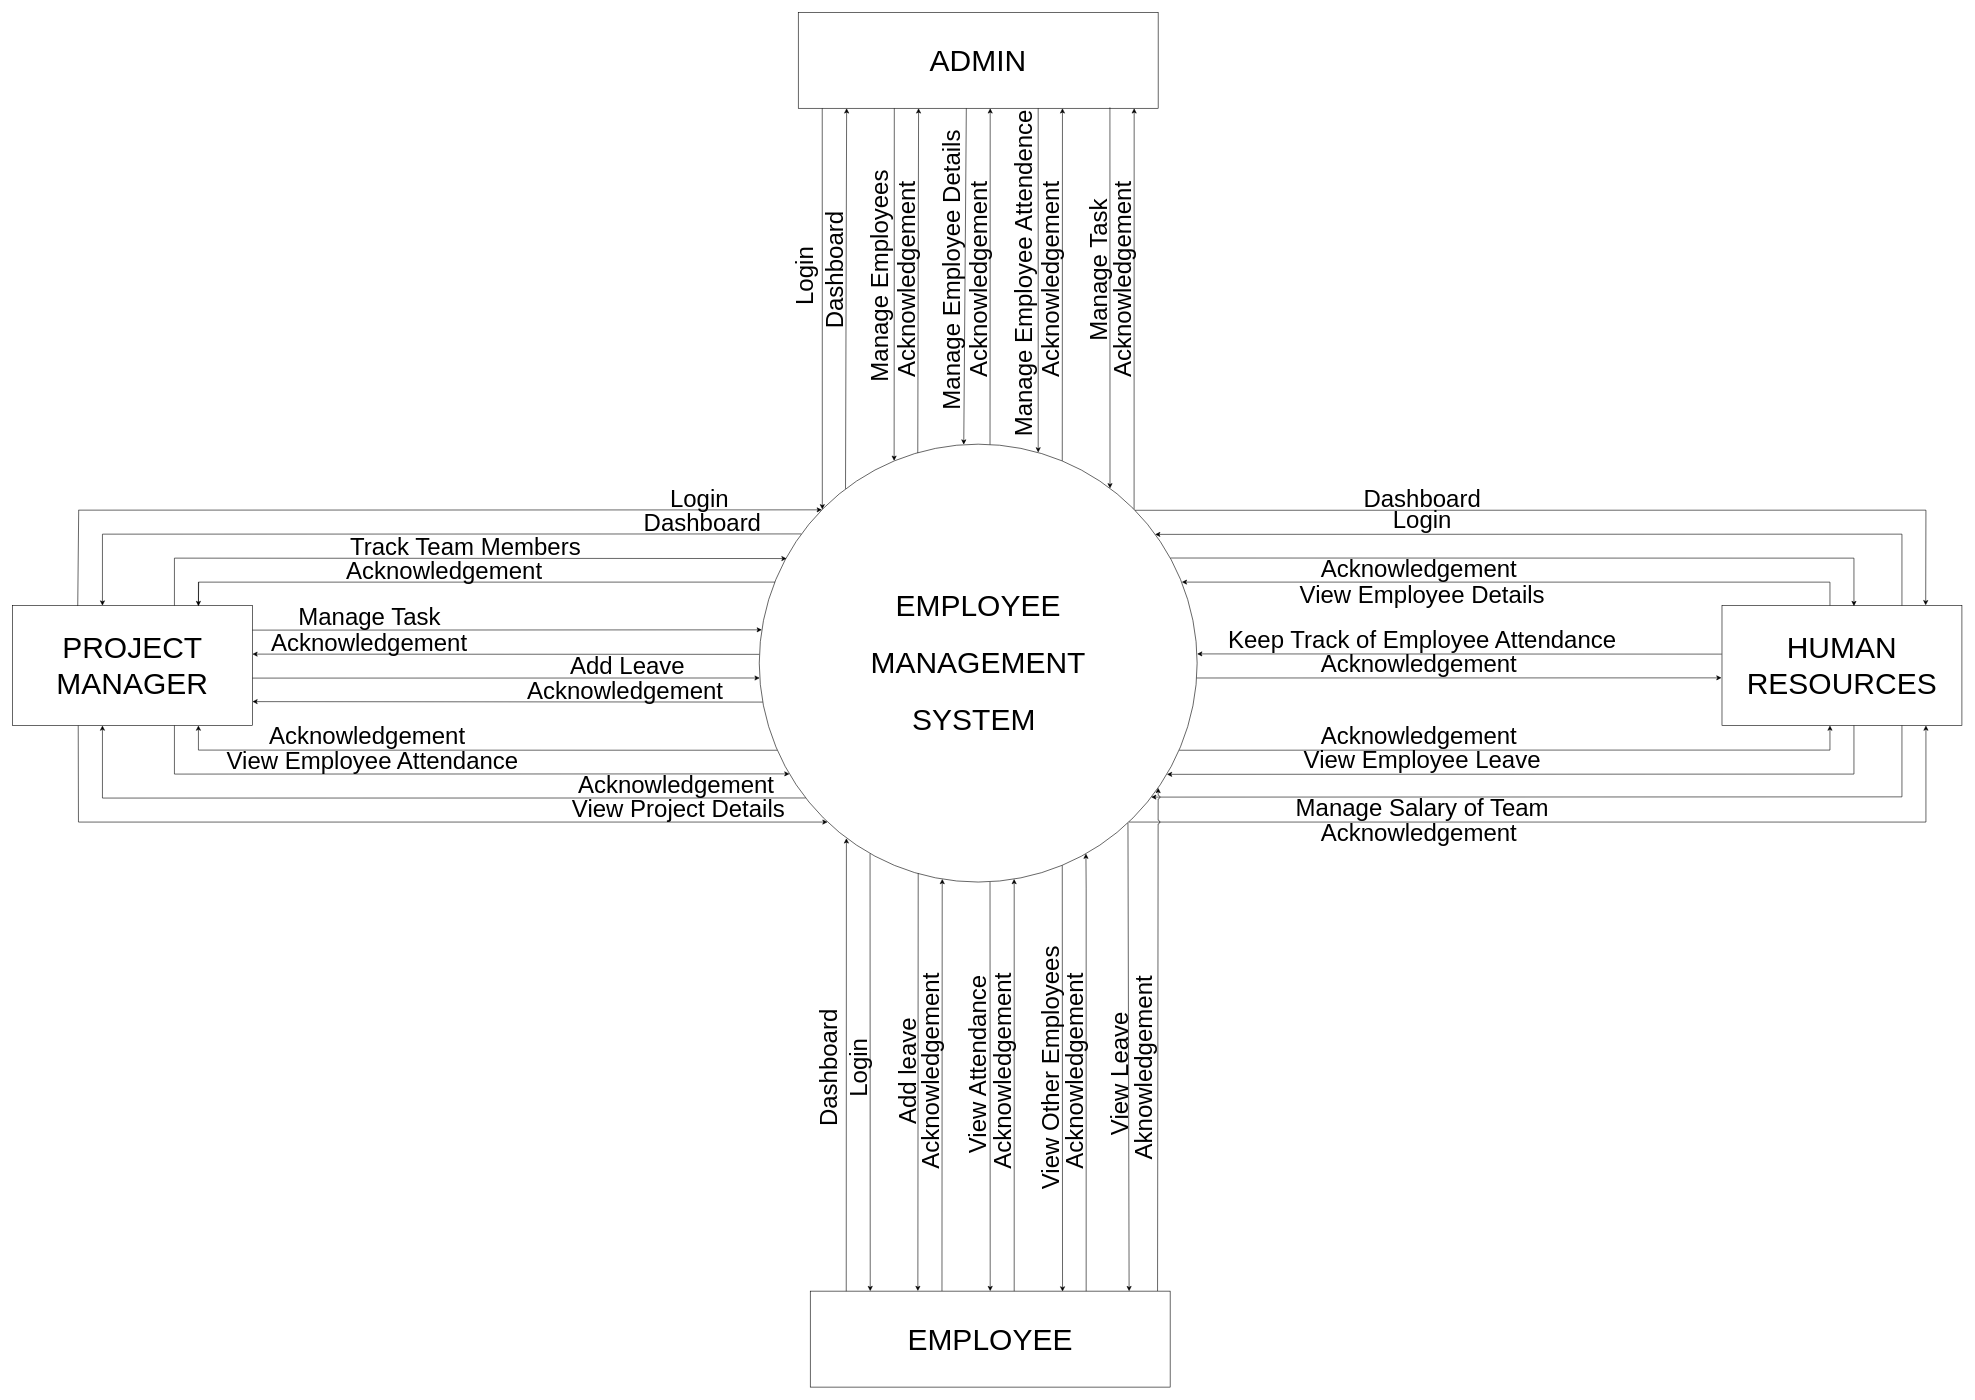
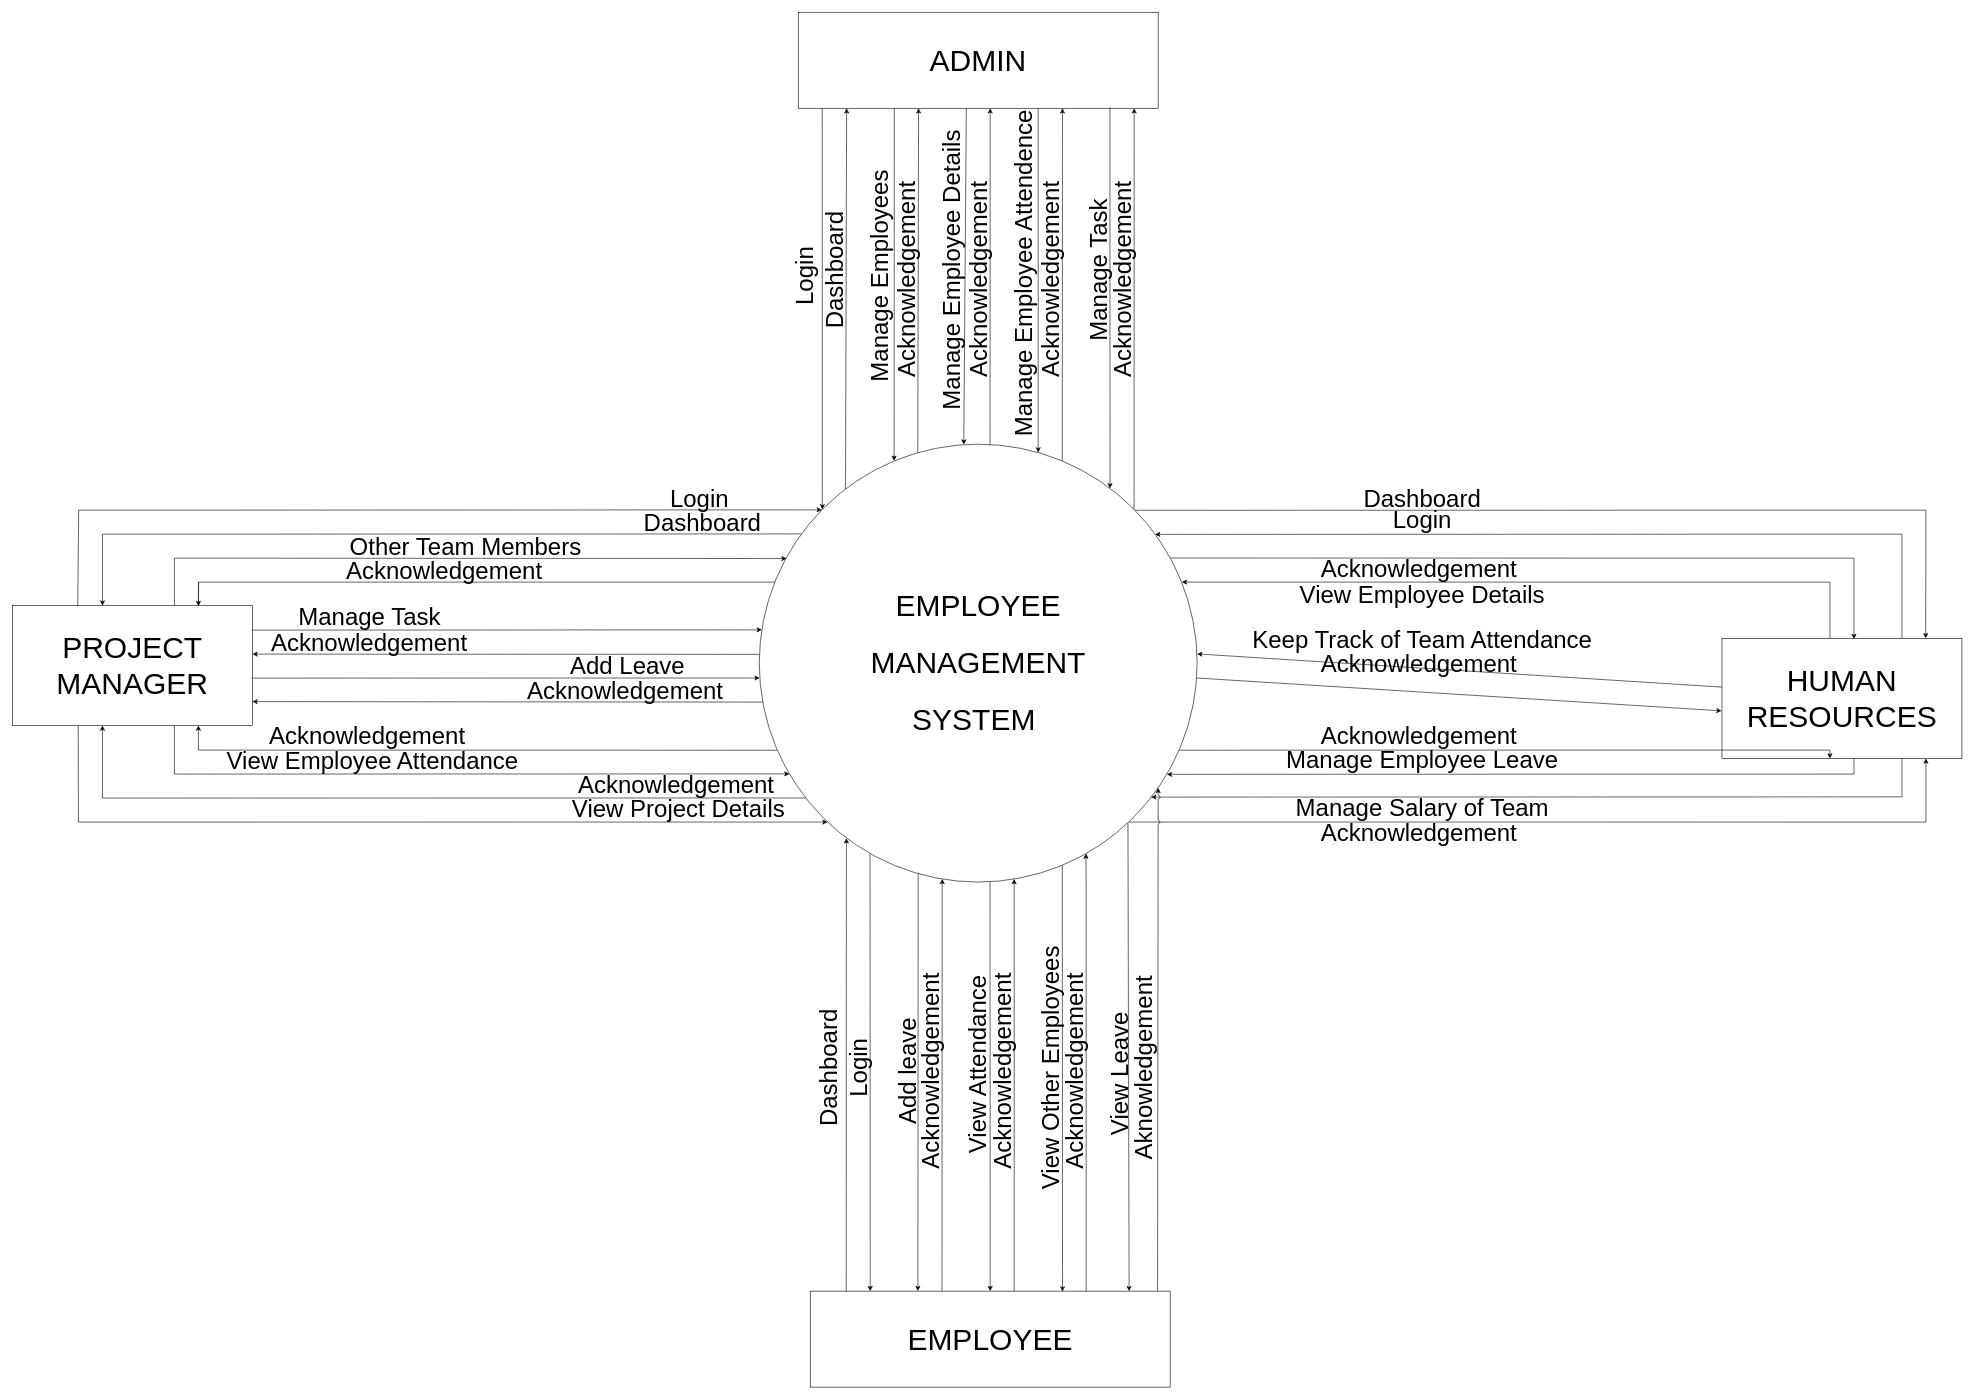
- <mxCell id="52" value="&lt;span style=&quot;font-size: 40px;&quot;&gt;Track Team Members&lt;/span&gt;" style="text;html=1;align=center;verticalAlign=middle;resizable=0;points=[];autosize=1;strokeColor=none;fillColor=none;" parent="1" vertex="1"><mxGeometry x="570" y="880" width="410" height="60" as="geometry" /></mxCell>
+ <mxCell id="52" value="&lt;span style=&quot;font-size: 40px;&quot;&gt;Other Team Members&lt;/span&gt;" style="text;html=1;align=center;verticalAlign=middle;resizable=0;points=[];autosize=1;strokeColor=none;fillColor=none;" parent="1" vertex="1"><mxGeometry x="570" y="880" width="410" height="60" as="geometry" /></mxCell>
- <mxCell id="88" value="&lt;span style=&quot;font-size: 40px;&quot;&gt;Keep Track of Employee Attendance&lt;/span&gt;" style="text;html=1;align=center;verticalAlign=middle;resizable=0;points=[];autosize=1;strokeColor=none;fillColor=none;" parent="1" vertex="1"><mxGeometry x="2035" y="1036" width="670" height="60" as="geometry" /></mxCell>
+ <mxCell id="88" value="&lt;span style=&quot;font-size: 40px;&quot;&gt;Keep Track of Team Attendance&lt;/span&gt;" style="text;html=1;align=center;verticalAlign=middle;resizable=0;points=[];autosize=1;strokeColor=none;fillColor=none;" parent="1" vertex="1"><mxGeometry x="2035" y="1036" width="670" height="60" as="geometry" /></mxCell>
- <mxCell id="5" value="&lt;font style=&quot;font-size: 50px;&quot;&gt;HUMAN RESOURCES&lt;/font&gt;" style="rounded=0;whiteSpace=wrap;html=1;" parent="1" vertex="1"><mxGeometry x="2870" y="1009" width="400" height="200" as="geometry" /></mxCell>
+ <mxCell id="5" value="&lt;font style=&quot;font-size: 50px;&quot;&gt;HUMAN RESOURCES&lt;/font&gt;" style="rounded=0;whiteSpace=wrap;html=1;" parent="1" vertex="1"><mxGeometry x="2870" y="1064" width="400" height="200" as="geometry" /></mxCell>
- <mxCell id="87" value="&lt;span style=&quot;font-size: 40px;&quot;&gt;View Employee Leave&lt;/span&gt;" style="text;html=1;align=center;verticalAlign=middle;resizable=0;points=[];autosize=1;strokeColor=none;fillColor=none;" parent="1" vertex="1"><mxGeometry x="2130" y="1236" width="480" height="60" as="geometry" /></mxCell>
+ <mxCell id="87" value="&lt;span style=&quot;font-size: 40px;&quot;&gt;Manage Employee Leave&lt;/span&gt;" style="text;html=1;align=center;verticalAlign=middle;resizable=0;points=[];autosize=1;strokeColor=none;fillColor=none;" parent="1" vertex="1"><mxGeometry x="2130" y="1236" width="480" height="60" as="geometry" /></mxCell>
